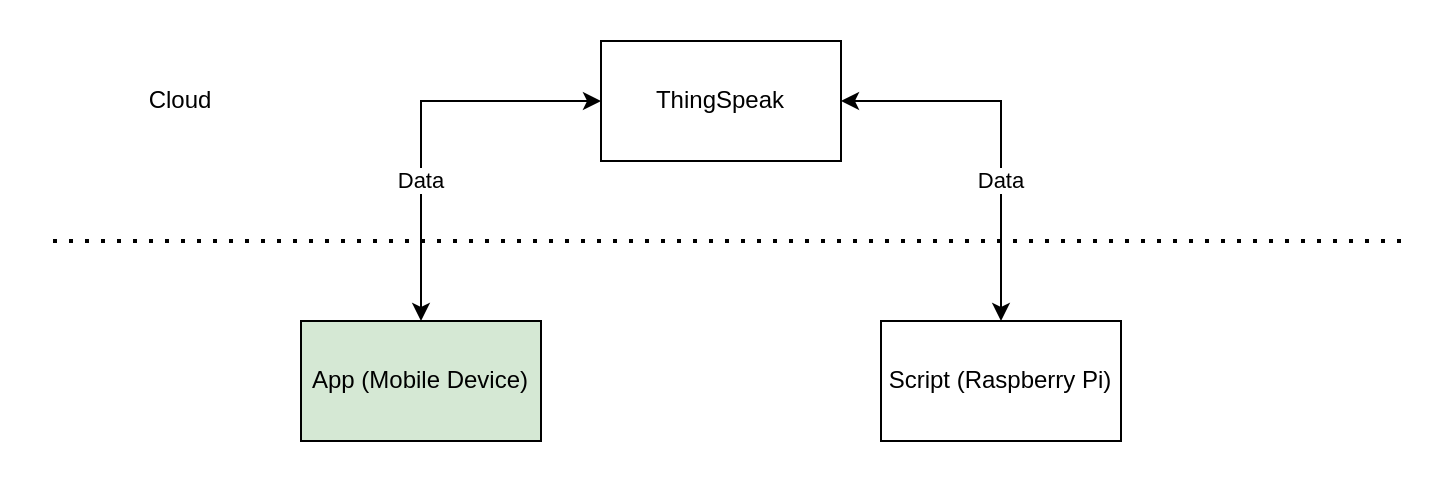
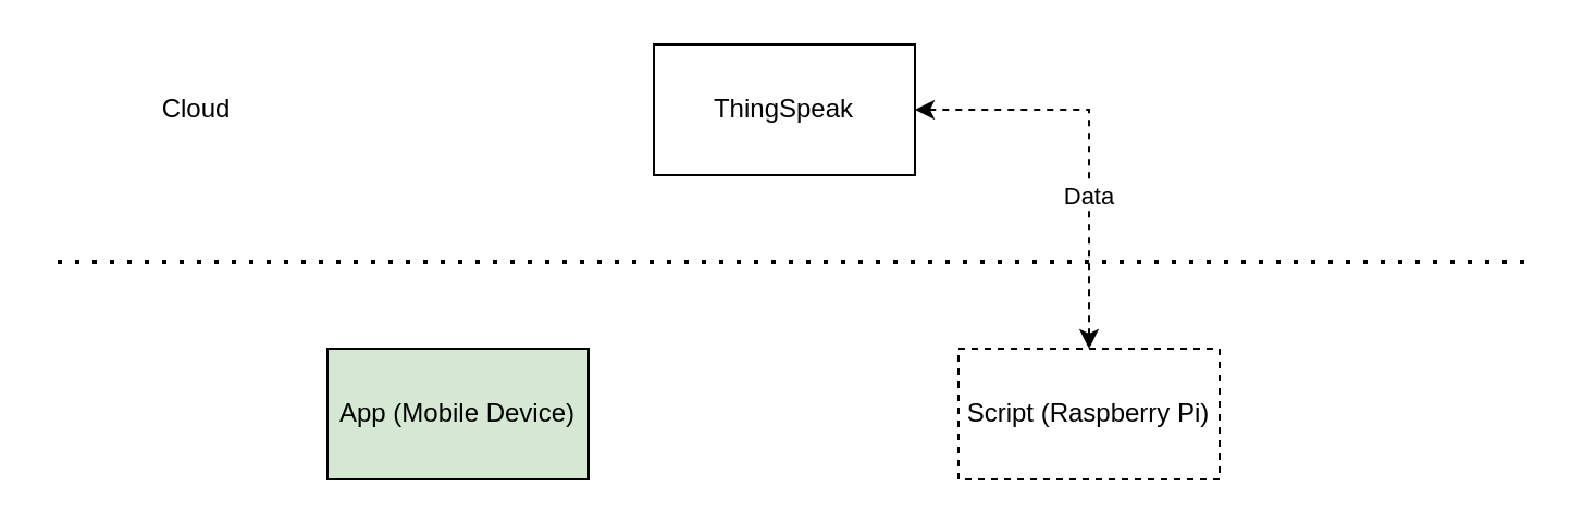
- <mxCell id="4" value="Data" style="edgeStyle=orthogonalEdgeStyle;rounded=0;orthogonalLoop=1;jettySize=auto;html=1;entryX=1;entryY=0.5;entryDx=0;entryDy=0;startArrow=classic;startFill=1;" edge="1" parent="1" source="5" target="6"><mxGeometry x="-0.263" relative="1" as="geometry"><Array as="points"><mxPoint x="500" y="50" /></Array><mxPoint as="offset" /></mxGeometry></mxCell>
+ <mxCell id="4" value="Data" style="edgeStyle=orthogonalEdgeStyle;rounded=0;orthogonalLoop=1;jettySize=auto;html=1;entryX=1;entryY=0.5;entryDx=0;entryDy=0;startArrow=classic;startFill=1;dashed=1;" edge="1" parent="1" source="5" target="6"><mxGeometry x="-0.263" relative="1" as="geometry"><Array as="points"><mxPoint x="500" y="50" /></Array><mxPoint as="offset" /></mxGeometry></mxCell>
- <mxCell id="2" value="Data" style="edgeStyle=orthogonalEdgeStyle;rounded=0;orthogonalLoop=1;jettySize=auto;html=1;entryX=0;entryY=0.5;entryDx=0;entryDy=0;startArrow=classic;startFill=1;" edge="1" parent="1" source="3" target="6"><mxGeometry x="-0.3" relative="1" as="geometry"><Array as="points"><mxPoint x="210" y="50" /></Array><mxPoint as="offset" /></mxGeometry></mxCell>
- <mxCell id="5" value="Script (Raspberry Pi)" style="rounded=0;whiteSpace=wrap;html=1;" vertex="1" parent="1"><mxGeometry x="440" y="160" width="120" height="60" as="geometry" /></mxCell>
+ <mxCell id="5" value="Script (Raspberry Pi)" style="rounded=0;whiteSpace=wrap;html=1;dashed=1;" vertex="1" parent="1"><mxGeometry x="440" y="160" width="120" height="60" as="geometry" /></mxCell>
